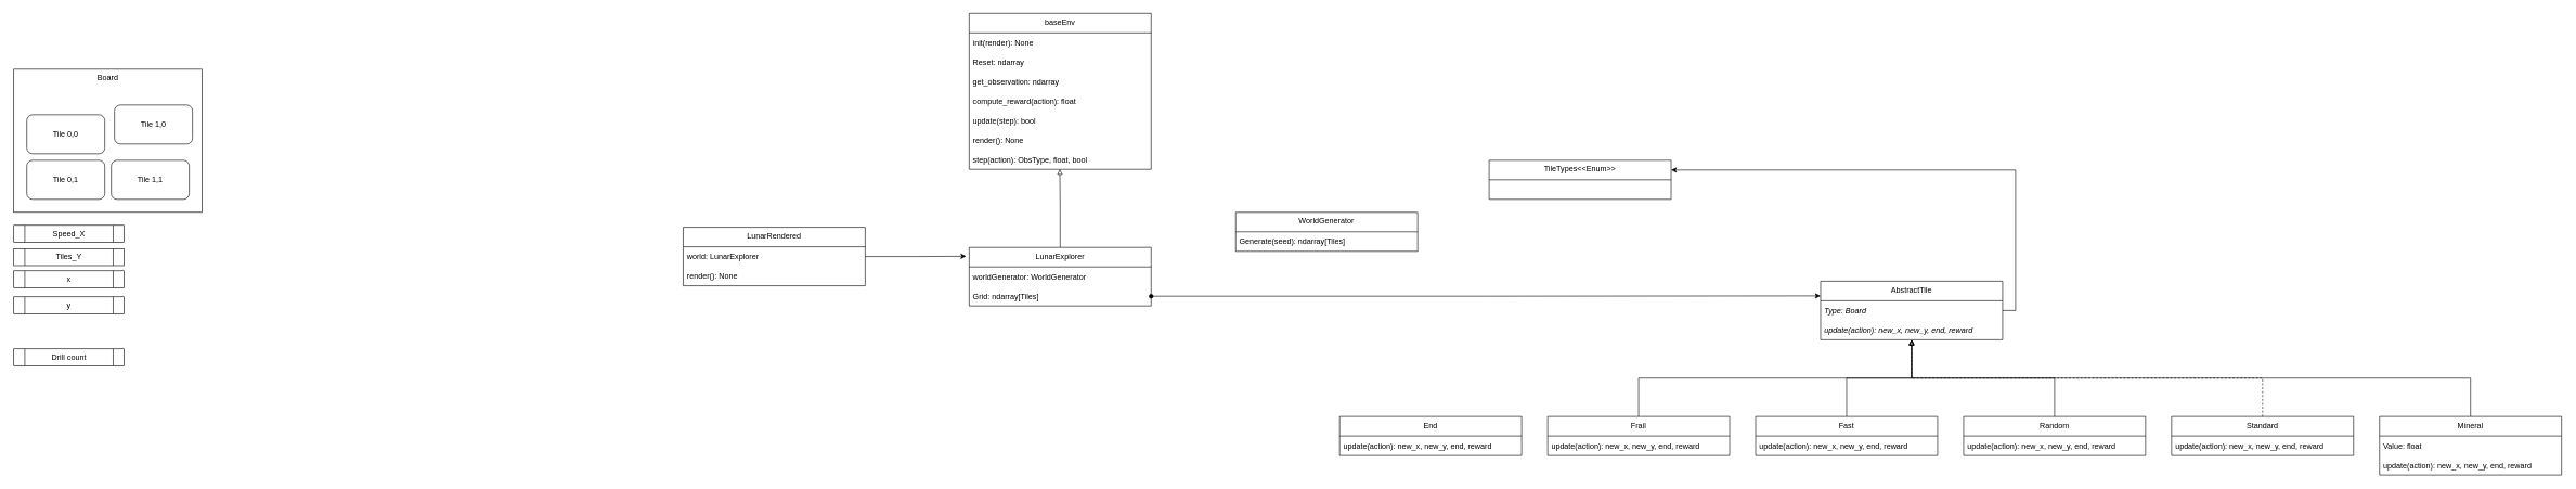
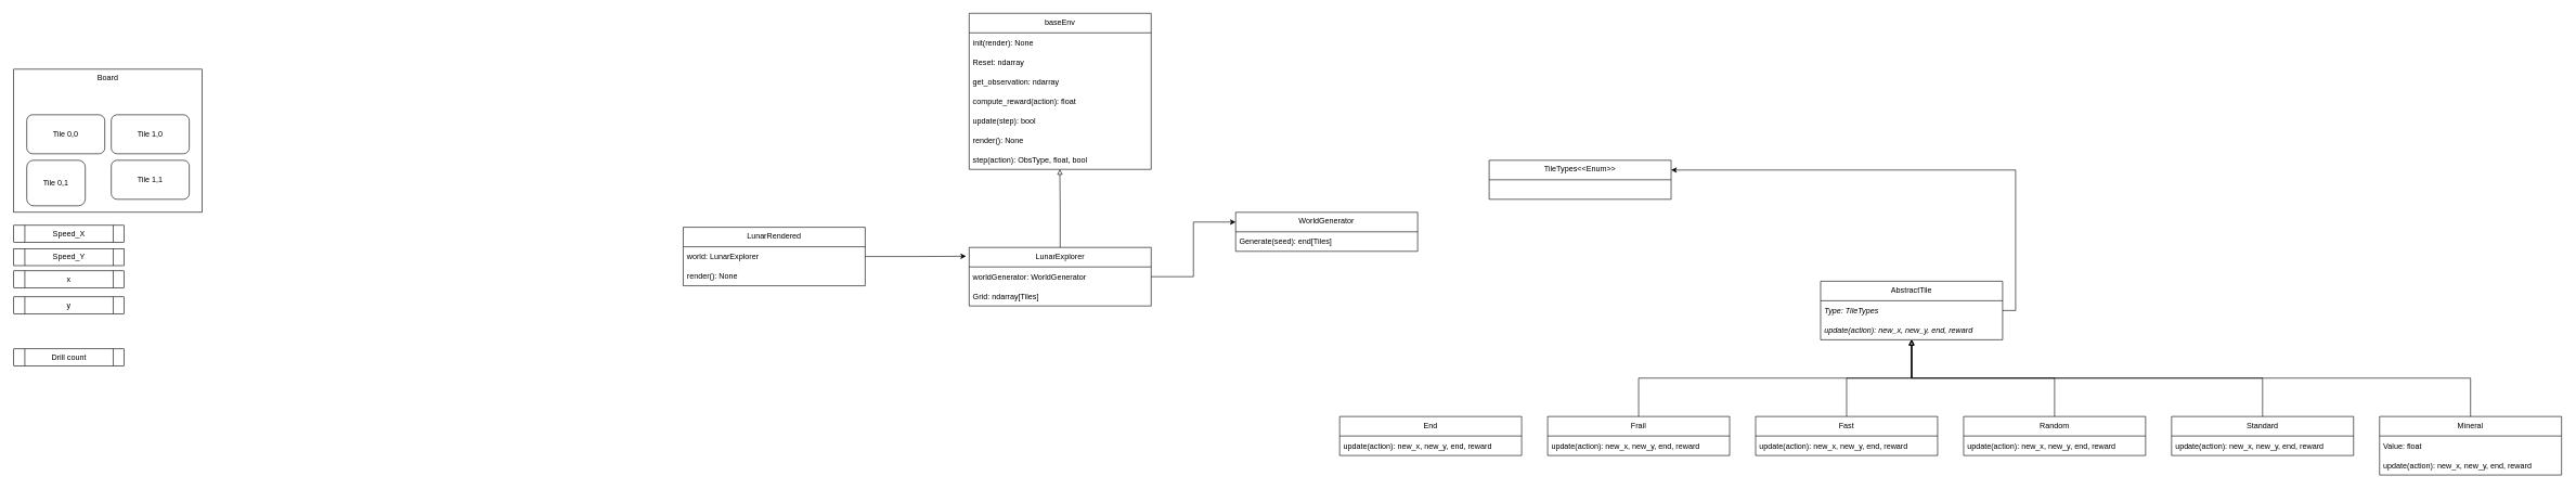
- <mxCell id="4" value="Tile 1,0" style="rounded=1;whiteSpace=wrap;html=1;verticalAlign=middle;" vertex="1" parent="1"><mxGeometry x="175" y="161" width="120" height="60" as="geometry" /></mxCell>
+ <mxCell id="4" value="Tile 1,0" style="rounded=1;whiteSpace=wrap;html=1;verticalAlign=middle;" vertex="1" parent="1"><mxGeometry x="170" y="176" width="120" height="60" as="geometry" /></mxCell>
- <mxCell id="5" value="Tile 0,1" style="rounded=1;whiteSpace=wrap;html=1;verticalAlign=middle;" vertex="1" parent="1"><mxGeometry x="40" y="246" width="120" height="60" as="geometry" /></mxCell>
+ <mxCell id="5" value="Tile 0,1" style="rounded=1;whiteSpace=wrap;html=1;verticalAlign=middle;" vertex="1" parent="1"><mxGeometry x="40" y="246" width="90" height="70" as="geometry" /></mxCell>
+ <mxCell id="54" style="edgeStyle=orthogonalEdgeStyle;rounded=0;orthogonalLoop=1;jettySize=auto;html=1;exitX=1;exitY=0.5;exitDx=0;exitDy=0;entryX=0;entryY=0.25;entryDx=0;entryDy=0;startArrow=none;startFill=0;endArrow=classic;endFill=1;" edge="1" parent="1" source="9" target="51"><mxGeometry relative="1" as="geometry" /></mxCell>
- <mxCell id="52" value="Generate(seed): ndarray[Tiles]" style="text;strokeColor=none;fillColor=none;align=left;verticalAlign=middle;spacingLeft=4;spacingRight=4;overflow=hidden;points=[[0,0.5],[1,0.5]];portConstraint=eastwest;rotatable=0;" vertex="1" parent="51"><mxGeometry y="30" width="280" height="30" as="geometry" /></mxCell>
+ <mxCell id="52" value="Generate(seed): end[Tiles]" style="text;strokeColor=none;fillColor=none;align=left;verticalAlign=middle;spacingLeft=4;spacingRight=4;overflow=hidden;points=[[0,0.5],[1,0.5]];portConstraint=eastwest;rotatable=0;" vertex="1" parent="51"><mxGeometry y="30" width="280" height="30" as="geometry" /></mxCell>
- <mxCell id="20" value="Tiles_Y" style="shape=process;whiteSpace=wrap;html=1;backgroundOutline=1;verticalAlign=middle;" vertex="1" parent="1"><mxGeometry x="20" y="382" width="170" height="26" as="geometry" /></mxCell>
+ <mxCell id="20" value="Speed_Y" style="shape=process;whiteSpace=wrap;html=1;backgroundOutline=1;verticalAlign=middle;" vertex="1" parent="1"><mxGeometry x="20" y="382" width="170" height="26" as="geometry" /></mxCell>
- <mxCell id="27" style="edgeStyle=orthogonalEdgeStyle;rounded=0;orthogonalLoop=1;jettySize=auto;html=1;exitX=1;exitY=0.5;exitDx=0;exitDy=0;entryX=0;entryY=0.25;entryDx=0;entryDy=0;startArrow=oval;startFill=1;" edge="1" parent="1" source="10" target="24"><mxGeometry relative="1" as="geometry" /></mxCell>
- <mxCell id="25" value="Type: Board" style="text;strokeColor=none;fillColor=none;align=left;verticalAlign=middle;spacingLeft=4;spacingRight=4;overflow=hidden;points=[[0,0.5],[1,0.5]];portConstraint=eastwest;rotatable=0;fontStyle=2" vertex="1" parent="24"><mxGeometry y="30" width="280" height="30" as="geometry" /></mxCell>
+ <mxCell id="25" value="Type: TileTypes" style="text;strokeColor=none;fillColor=none;align=left;verticalAlign=middle;spacingLeft=4;spacingRight=4;overflow=hidden;points=[[0,0.5],[1,0.5]];portConstraint=eastwest;rotatable=0;fontStyle=2" vertex="1" parent="24"><mxGeometry y="30" width="280" height="30" as="geometry" /></mxCell>
- <mxCell id="40" style="edgeStyle=orthogonalEdgeStyle;rounded=0;orthogonalLoop=1;jettySize=auto;html=1;exitX=0.5;exitY=0;exitDx=0;exitDy=0;startArrow=none;startFill=0;endArrow=block;endFill=0;dashed=1;" edge="1" parent="1" source="41" target="24"><mxGeometry relative="1" as="geometry" /></mxCell>
+ <mxCell id="40" style="edgeStyle=orthogonalEdgeStyle;rounded=0;orthogonalLoop=1;jettySize=auto;html=1;exitX=0.5;exitY=0;exitDx=0;exitDy=0;startArrow=none;startFill=0;endArrow=block;endFill=0;" edge="1" parent="1" source="41" target="24"><mxGeometry relative="1" as="geometry" /></mxCell>
